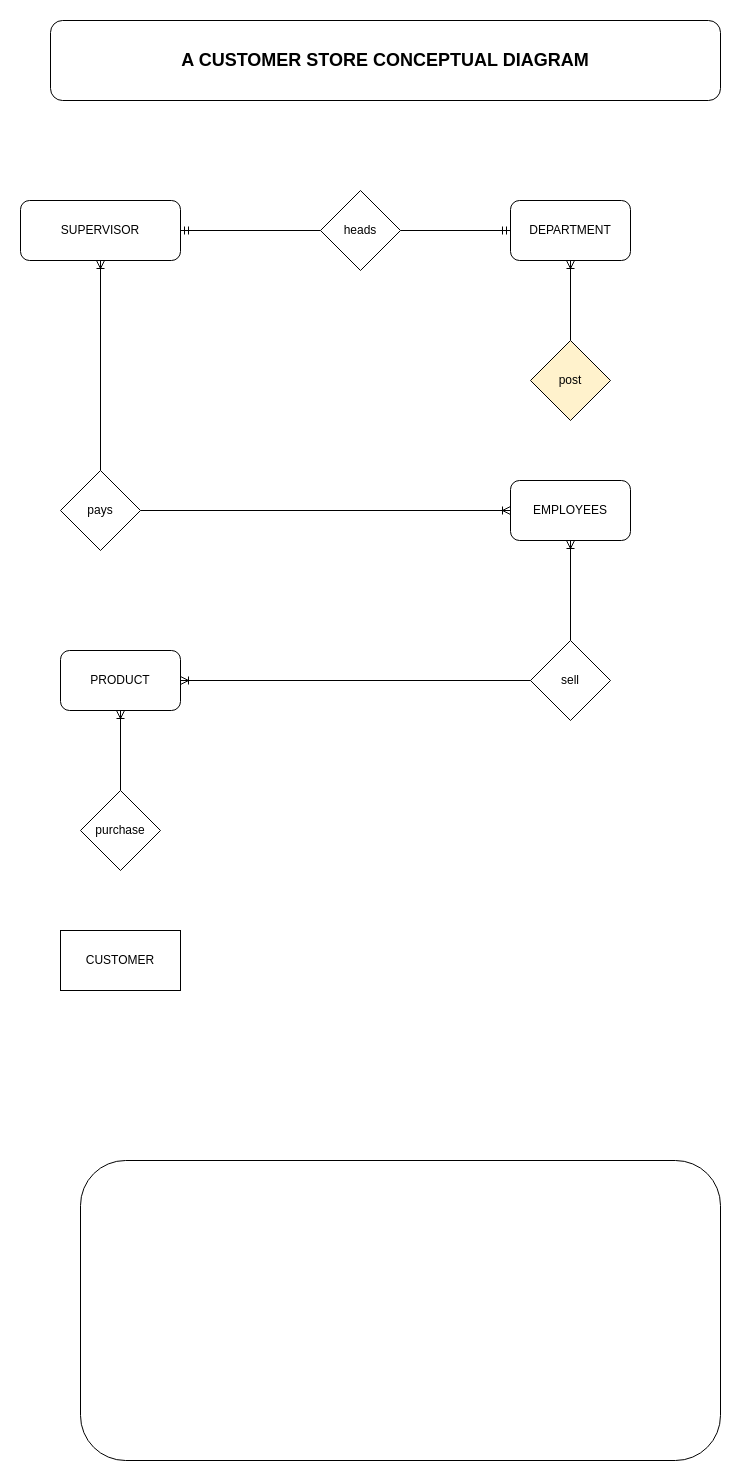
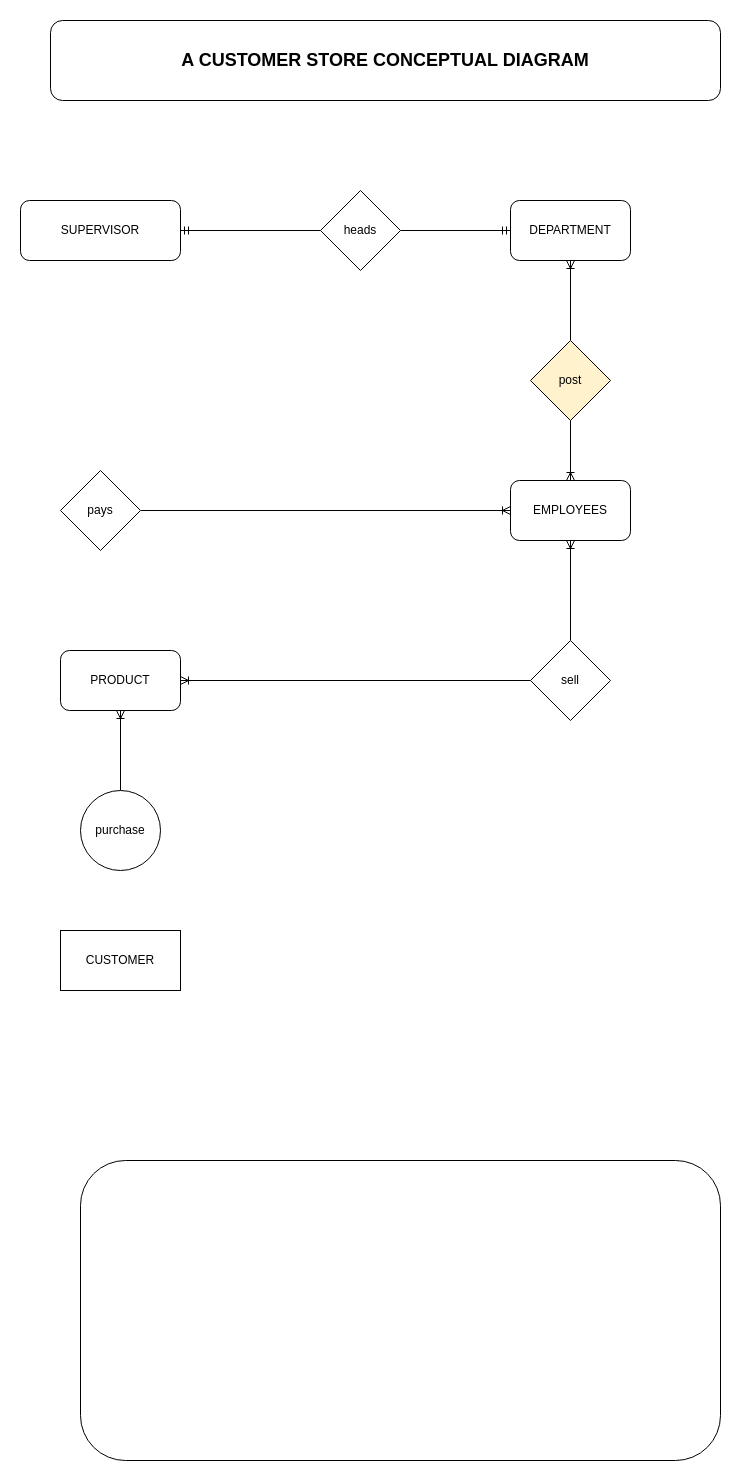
- <mxCell id="13" style="edgeStyle=orthogonalEdgeStyle;rounded=0;orthogonalLoop=1;jettySize=auto;html=1;entryX=0.5;entryY=1;entryDx=0;entryDy=0;endArrow=ERoneToMany;startFill=0;startArrow=none;endFill=0;" edge="1" parent="1" source="14" target="4"><mxGeometry relative="1" as="geometry" /></mxCell>
+ <mxCell id="10" value="" style="edgeStyle=orthogonalEdgeStyle;rounded=0;orthogonalLoop=1;jettySize=auto;html=1;endArrow=none;endFill=0;startFill=0;startArrow=ERoneToMany;" edge="1" parent="1" source="11" target="9"><mxGeometry relative="1" as="geometry" /></mxCell>
- <mxCell id="20" value="purchase" style="rhombus;whiteSpace=wrap;html=1;" vertex="1" parent="1"><mxGeometry x="80" y="790" width="80" height="80" as="geometry" /></mxCell>
+ <mxCell id="20" value="purchase" style="ellipse;whiteSpace=wrap;html=1;" vertex="1" parent="1"><mxGeometry x="80" y="790" width="80" height="80" as="geometry" /></mxCell>
